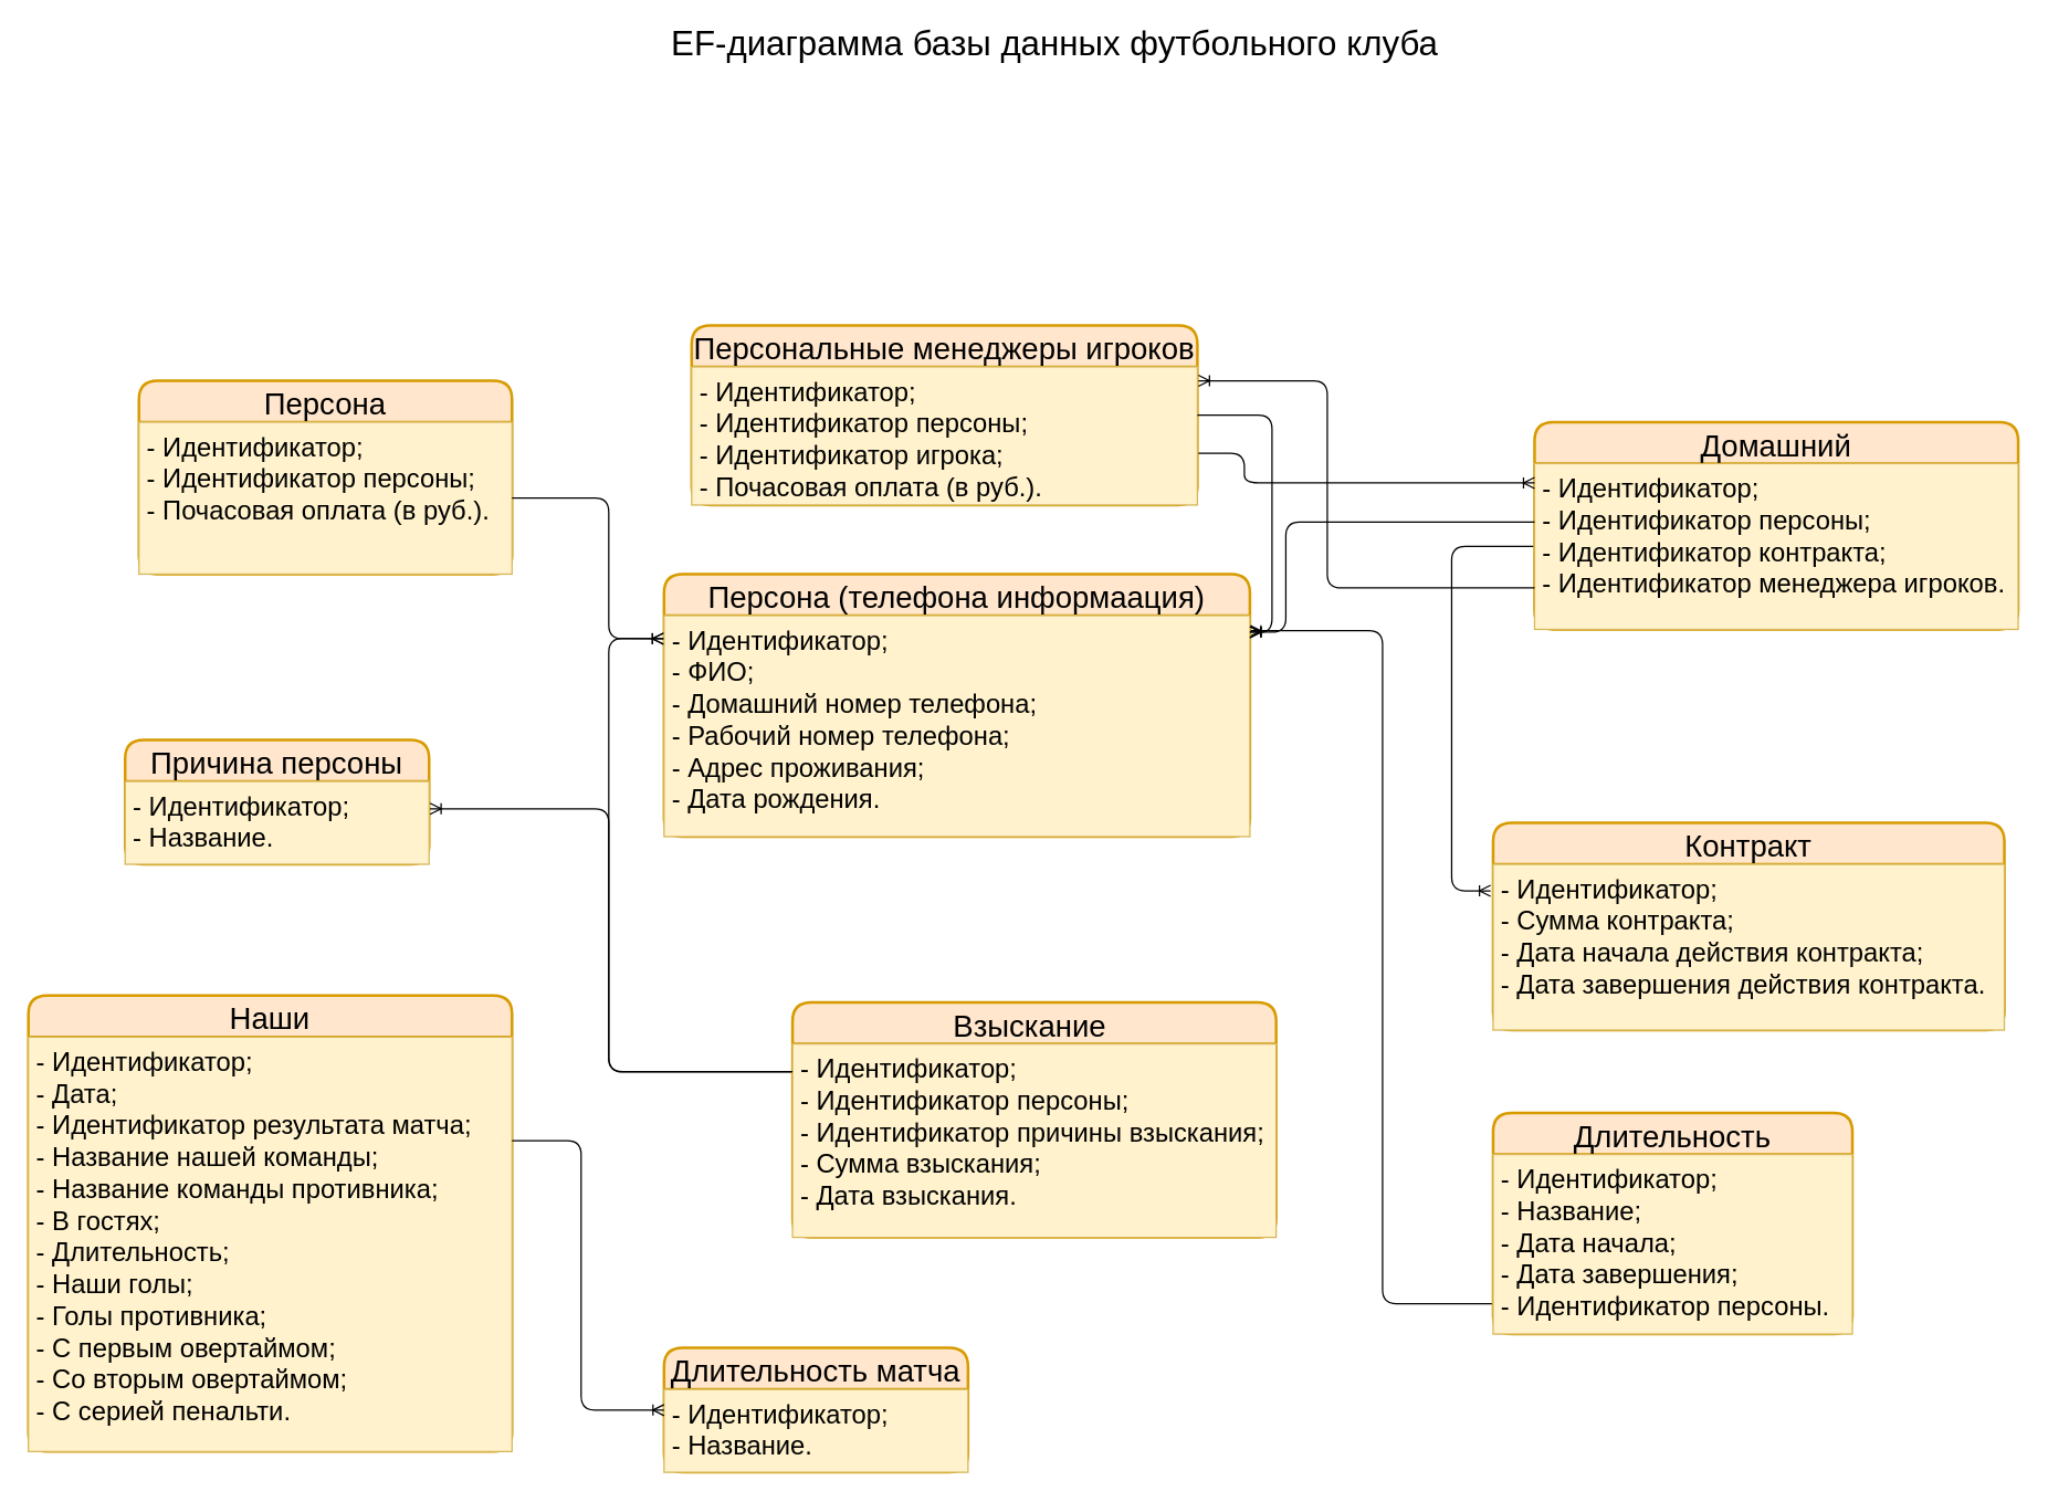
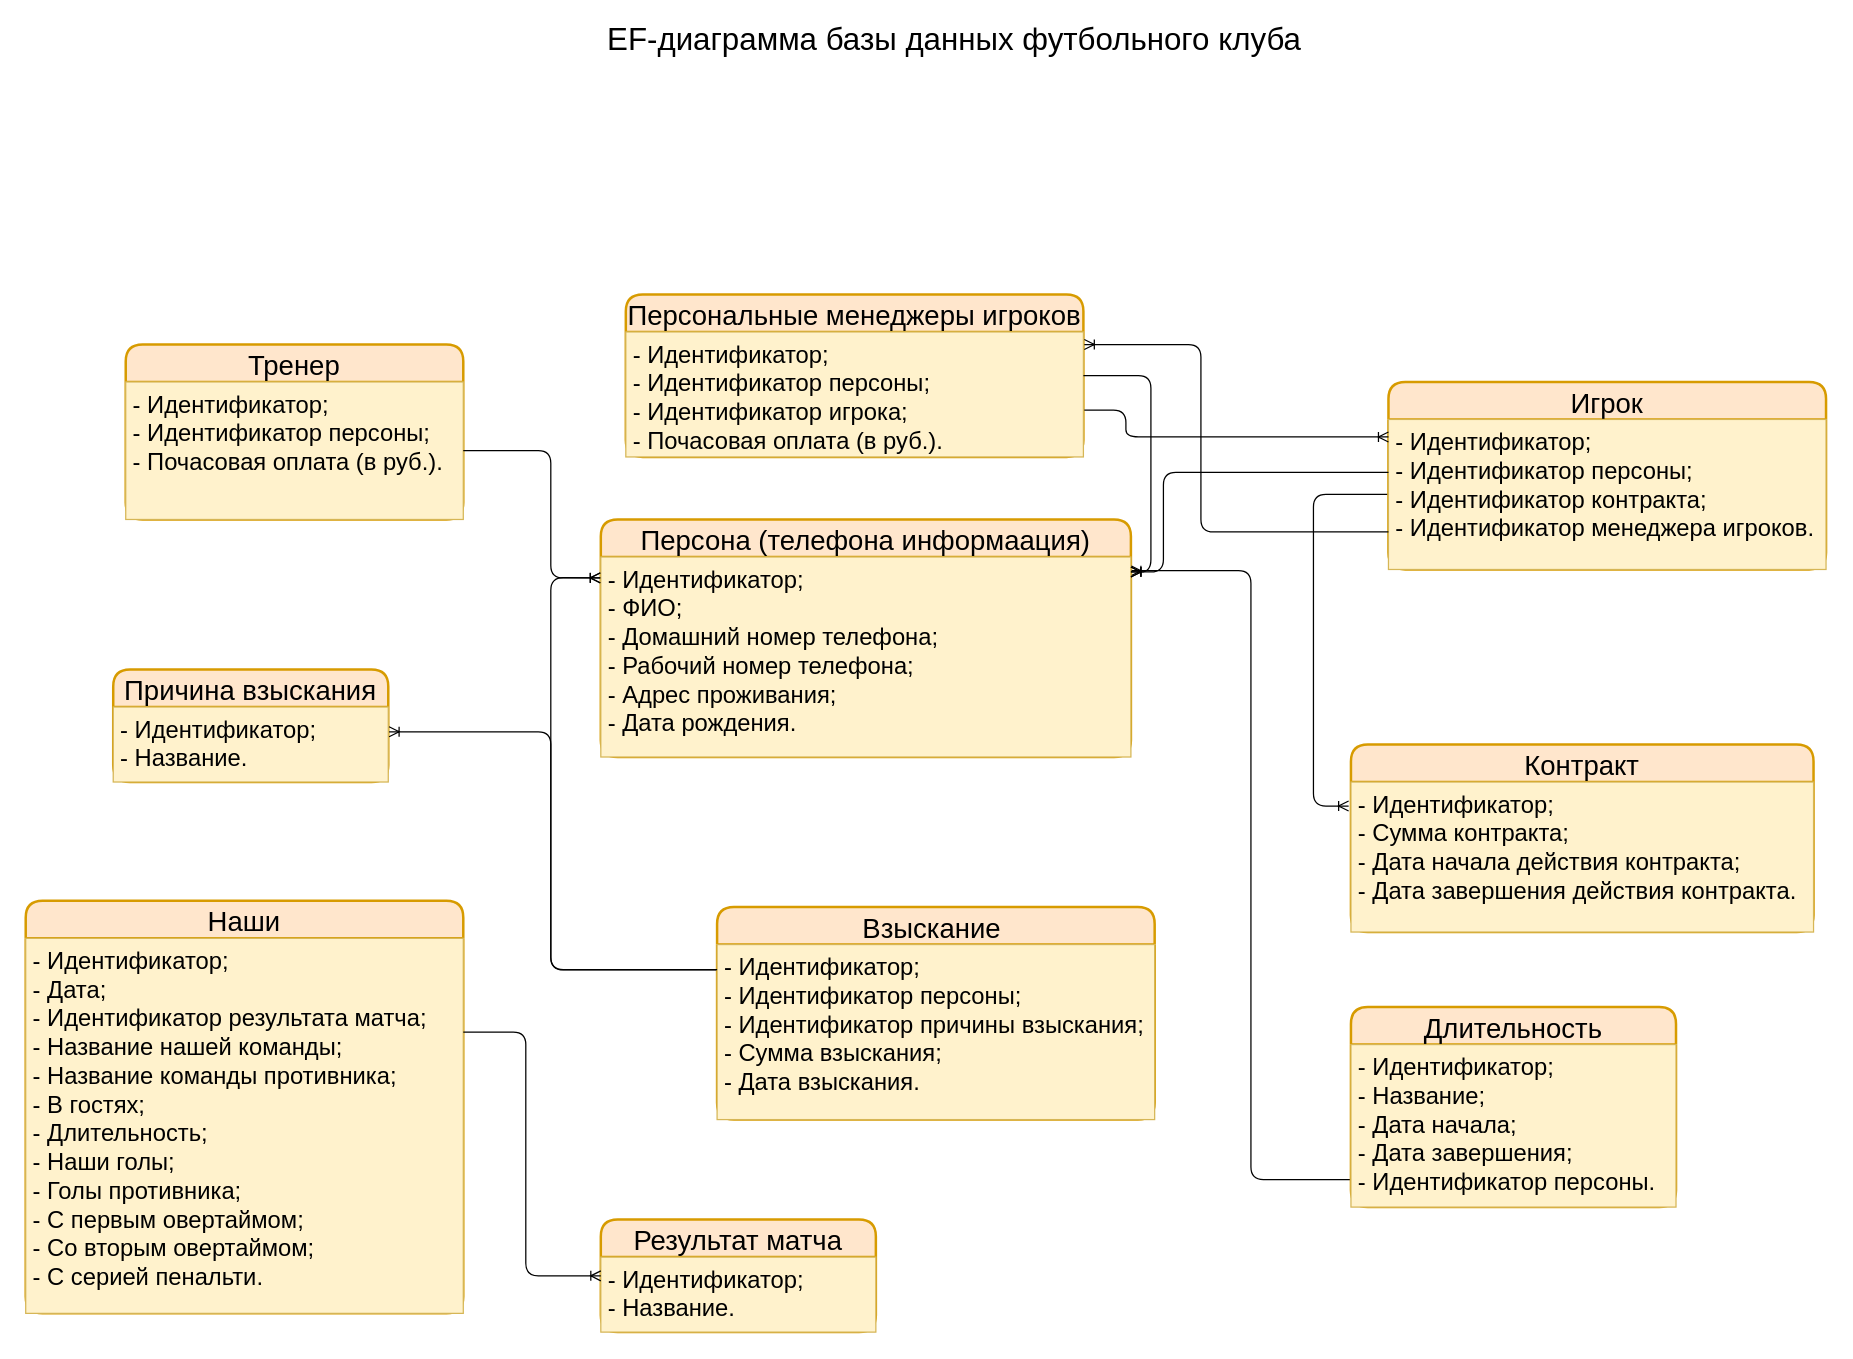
- <mxCell id="6" value="Персона" style="swimlane;childLayout=stackLayout;horizontal=1;startSize=30;horizontalStack=0;rounded=1;fontSize=22;fontStyle=0;strokeWidth=2;resizeParent=0;resizeLast=1;shadow=0;dashed=0;align=center;fillColor=#ffe6cc;strokeColor=#d79b00;" vertex="1" parent="1"><mxGeometry x="100" y="275" width="270" height="140" as="geometry" /></mxCell>
+ <mxCell id="6" value="Тренер" style="swimlane;childLayout=stackLayout;horizontal=1;startSize=30;horizontalStack=0;rounded=1;fontSize=22;fontStyle=0;strokeWidth=2;resizeParent=0;resizeLast=1;shadow=0;dashed=0;align=center;fillColor=#ffe6cc;strokeColor=#d79b00;" vertex="1" parent="1"><mxGeometry x="100" y="275" width="270" height="140" as="geometry" /></mxCell>
- <mxCell id="14" value="Домашний" style="swimlane;childLayout=stackLayout;horizontal=1;startSize=30;horizontalStack=0;rounded=1;fontSize=22;fontStyle=0;strokeWidth=2;resizeParent=0;resizeLast=1;shadow=0;dashed=0;align=center;fillColor=#ffe6cc;strokeColor=#d79b00;" vertex="1" parent="1"><mxGeometry x="1110" y="305" width="350" height="150" as="geometry" /></mxCell>
+ <mxCell id="14" value="Игрок" style="swimlane;childLayout=stackLayout;horizontal=1;startSize=30;horizontalStack=0;rounded=1;fontSize=22;fontStyle=0;strokeWidth=2;resizeParent=0;resizeLast=1;shadow=0;dashed=0;align=center;fillColor=#ffe6cc;strokeColor=#d79b00;" vertex="1" parent="1"><mxGeometry x="1110" y="305" width="350" height="150" as="geometry" /></mxCell>
- <mxCell id="20" value="Причина персоны" style="swimlane;childLayout=stackLayout;horizontal=1;startSize=30;horizontalStack=0;rounded=1;fontSize=22;fontStyle=0;strokeWidth=2;resizeParent=0;resizeLast=1;shadow=0;dashed=0;align=center;fillColor=#ffe6cc;strokeColor=#d79b00;" vertex="1" parent="1"><mxGeometry x="90" y="535" width="220" height="90" as="geometry" /></mxCell>
+ <mxCell id="20" value="Причина взыскания" style="swimlane;childLayout=stackLayout;horizontal=1;startSize=30;horizontalStack=0;rounded=1;fontSize=22;fontStyle=0;strokeWidth=2;resizeParent=0;resizeLast=1;shadow=0;dashed=0;align=center;fillColor=#ffe6cc;strokeColor=#d79b00;" vertex="1" parent="1"><mxGeometry x="90" y="535" width="220" height="90" as="geometry" /></mxCell>
- <mxCell id="28" value="Длительность матча" style="swimlane;childLayout=stackLayout;horizontal=1;startSize=30;horizontalStack=0;rounded=1;fontSize=22;fontStyle=0;strokeWidth=2;resizeParent=0;resizeLast=1;shadow=0;dashed=0;align=center;fillColor=#ffe6cc;strokeColor=#d79b00;" vertex="1" parent="1"><mxGeometry x="480" y="975" width="220" height="90" as="geometry" /></mxCell>
+ <mxCell id="28" value="Результат матча" style="swimlane;childLayout=stackLayout;horizontal=1;startSize=30;horizontalStack=0;rounded=1;fontSize=22;fontStyle=0;strokeWidth=2;resizeParent=0;resizeLast=1;shadow=0;dashed=0;align=center;fillColor=#ffe6cc;strokeColor=#d79b00;" vertex="1" parent="1"><mxGeometry x="480" y="975" width="220" height="90" as="geometry" /></mxCell>
